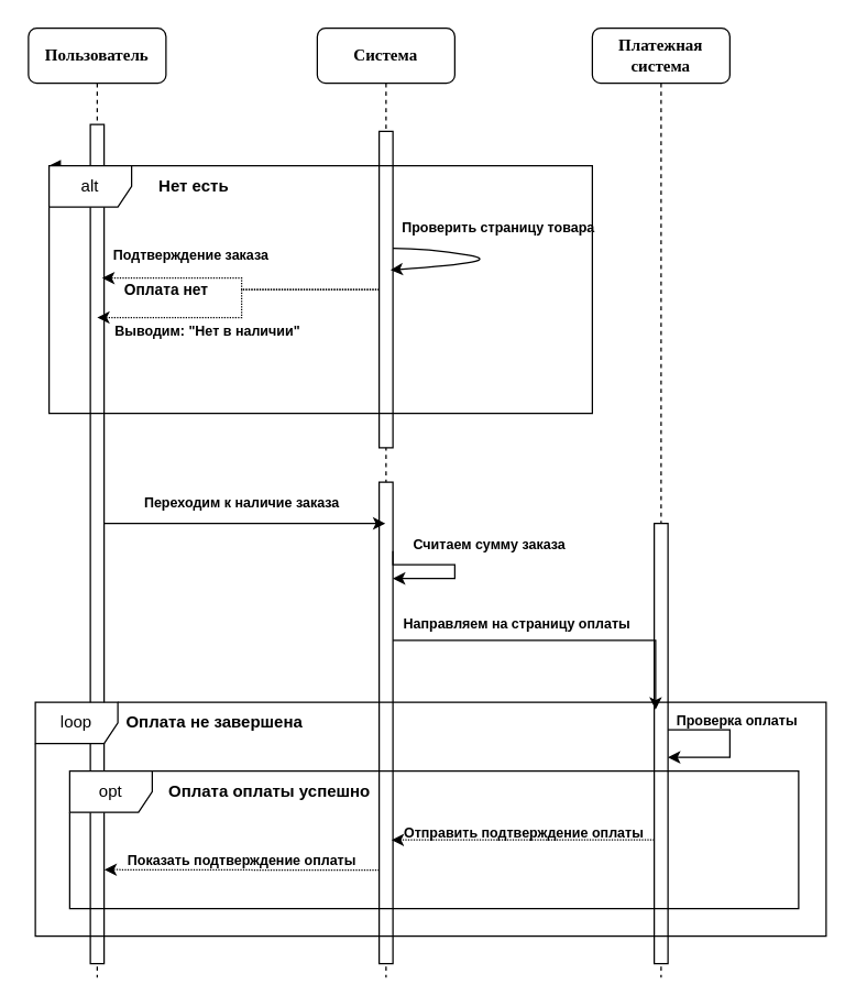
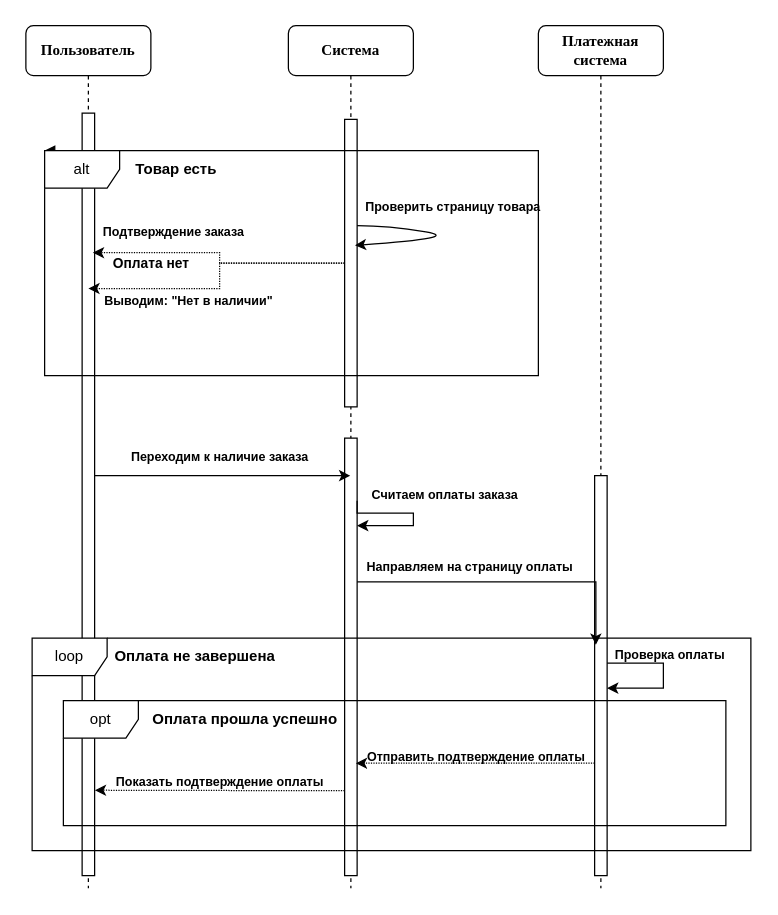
- <mxCell id="14" value="Нет есть" style="text;html=1;align=center;verticalAlign=middle;resizable=0;points=[];autosize=1;strokeColor=none;fillColor=none;fontStyle=1" vertex="1" parent="1"><mxGeometry x="95" y="120" width="90" height="30" as="geometry" /></mxCell>
+ <mxCell id="14" value="Товар есть" style="text;html=1;align=center;verticalAlign=middle;resizable=0;points=[];autosize=1;strokeColor=none;fillColor=none;fontStyle=1" vertex="1" parent="1"><mxGeometry x="95" y="120" width="90" height="30" as="geometry" /></mxCell>
- <mxCell id="21" value="Считаем сумму заказа" style="text;html=1;align=center;verticalAlign=middle;resizable=0;points=[];autosize=1;strokeColor=none;fillColor=none;fontSize=10;fontStyle=1" vertex="1" parent="1"><mxGeometry x="290" y="380" width="130" height="30" as="geometry" /></mxCell>
+ <mxCell id="21" value="Считаем оплаты заказа" style="text;html=1;align=center;verticalAlign=middle;resizable=0;points=[];autosize=1;strokeColor=none;fillColor=none;fontSize=10;fontStyle=1" vertex="1" parent="1"><mxGeometry x="290" y="380" width="130" height="30" as="geometry" /></mxCell>
- <mxCell id="29" value="Оплата оплаты успешно" style="text;html=1;align=center;verticalAlign=middle;resizable=0;points=[];autosize=1;strokeColor=none;fillColor=none;fontStyle=1" vertex="1" parent="1"><mxGeometry x="110" y="560" width="170" height="30" as="geometry" /></mxCell>
+ <mxCell id="29" value="Оплата прошла успешно" style="text;html=1;align=center;verticalAlign=middle;resizable=0;points=[];autosize=1;strokeColor=none;fillColor=none;fontStyle=1" vertex="1" parent="1"><mxGeometry x="110" y="560" width="170" height="30" as="geometry" /></mxCell>
